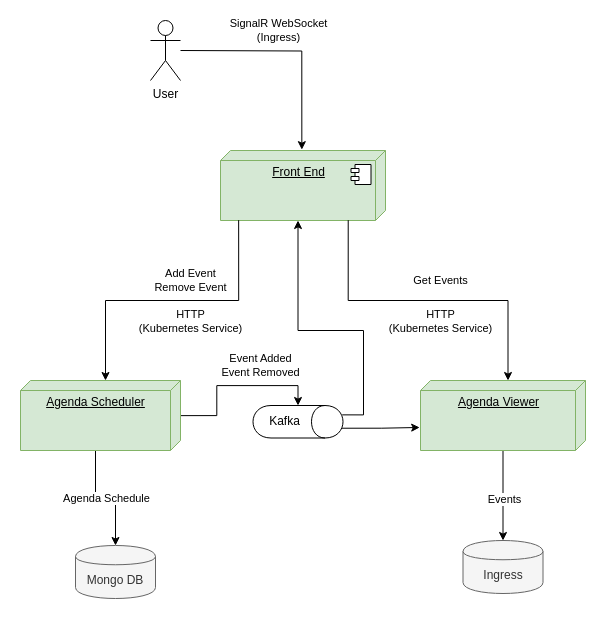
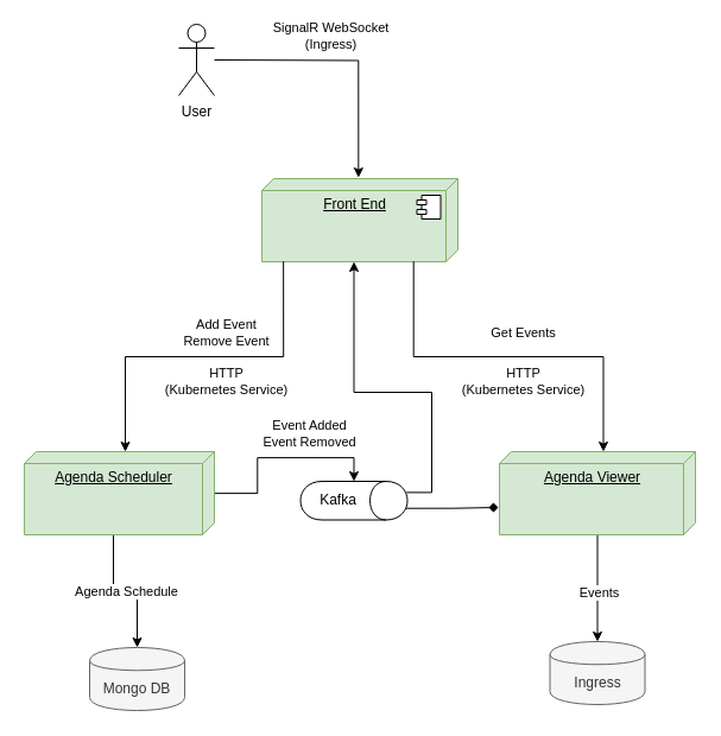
- <mxCell id="11" style="edgeStyle=orthogonalEdgeStyle;rounded=0;orthogonalLoop=1;jettySize=auto;html=1;exitX=0.699;exitY=0.016;exitDx=0;exitDy=0;entryX=0.671;entryY=1.005;entryDx=0;entryDy=0;entryPerimeter=0;exitPerimeter=0;" edge="1" parent="1" source="13" target="4"><mxGeometry relative="1" as="geometry" /></mxCell>
+ <mxCell id="11" style="edgeStyle=orthogonalEdgeStyle;rounded=0;orthogonalLoop=1;jettySize=auto;html=1;exitX=0.699;exitY=0.016;exitDx=0;exitDy=0;entryX=0.671;entryY=1.005;entryDx=0;entryDy=0;entryPerimeter=0;exitPerimeter=0;endArrow=diamond;" edge="1" parent="1" source="13" target="4"><mxGeometry relative="1" as="geometry" /></mxCell>
